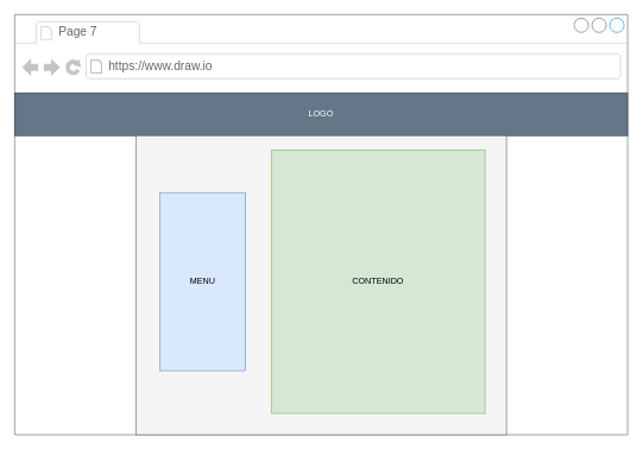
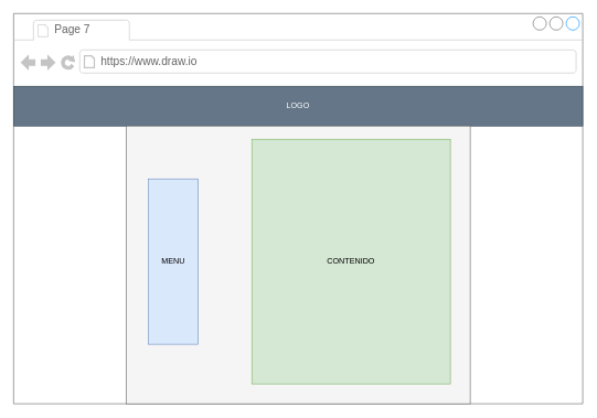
- <mxCell id="7" value="MENU" style="rounded=0;whiteSpace=wrap;html=1;fillColor=#dae8fc;strokeColor=#6c8ebf;" vertex="1" parent="2"><mxGeometry x="204" y="250" width="120" height="250" as="geometry" /></mxCell>
+ <mxCell id="7" value="MENU" style="rounded=0;whiteSpace=wrap;html=1;fillColor=#dae8fc;strokeColor=#6c8ebf;" vertex="1" parent="2"><mxGeometry x="204" y="250" width="75" height="250" as="geometry" /></mxCell>
